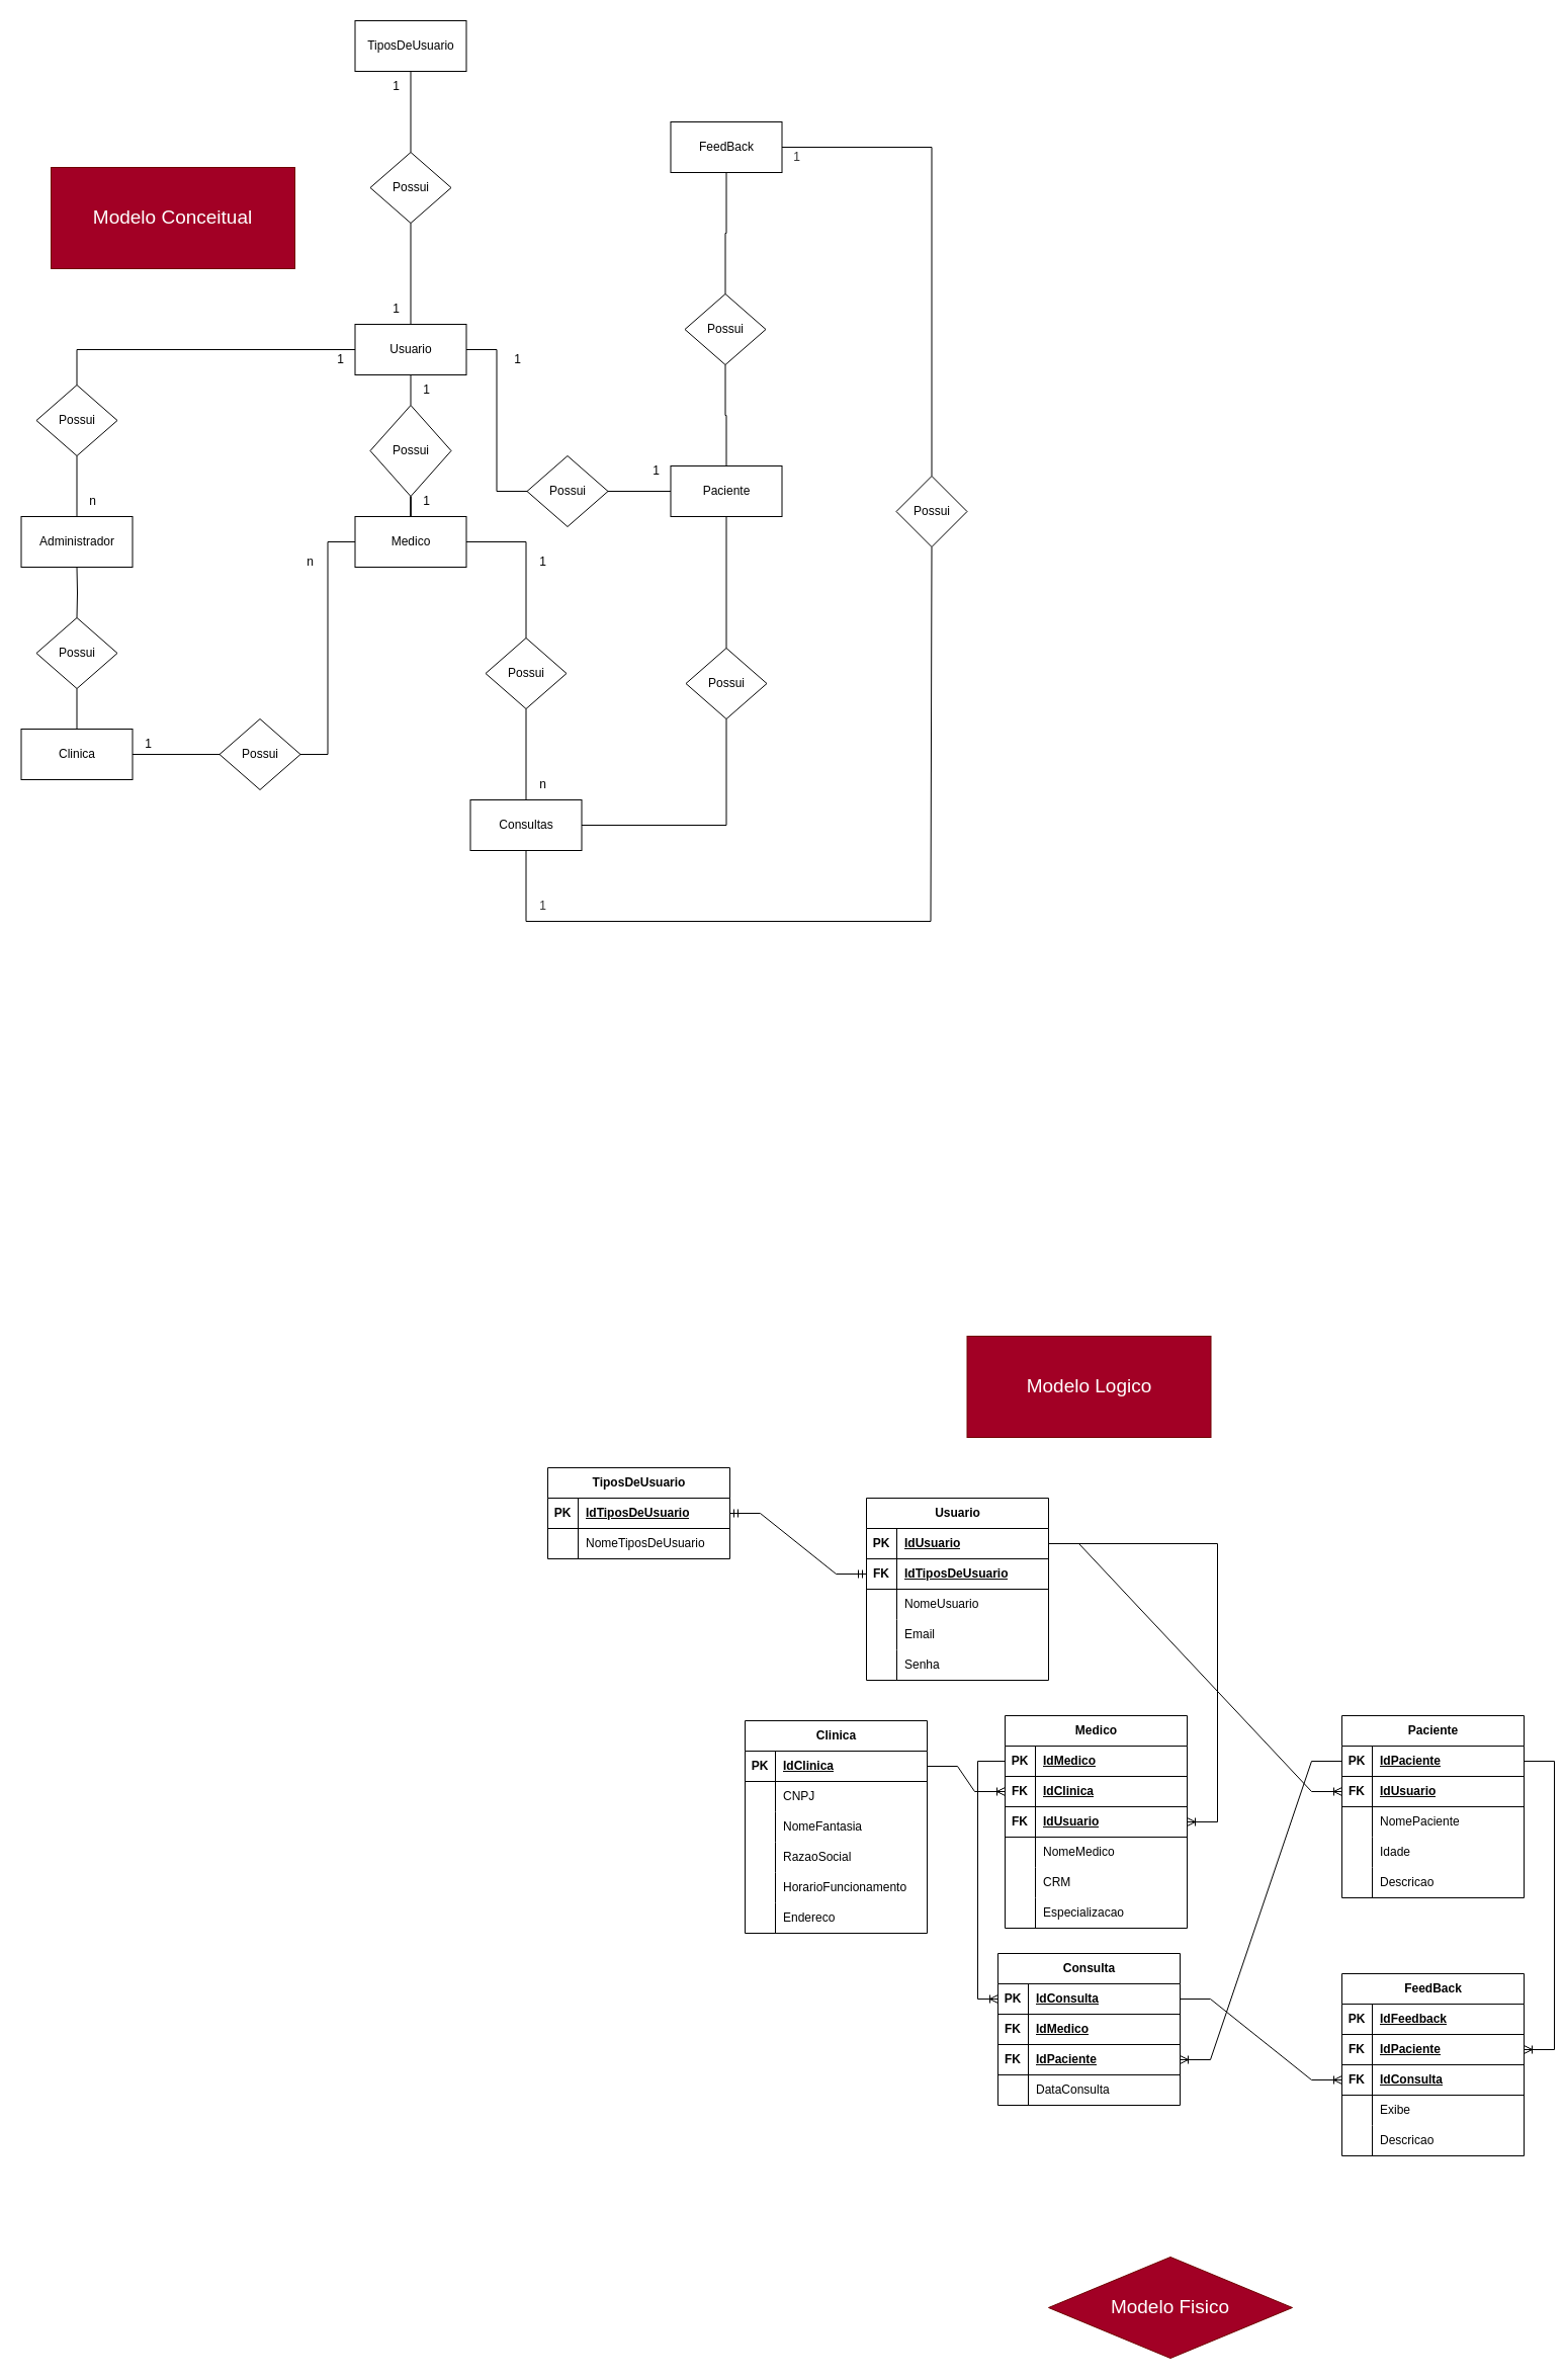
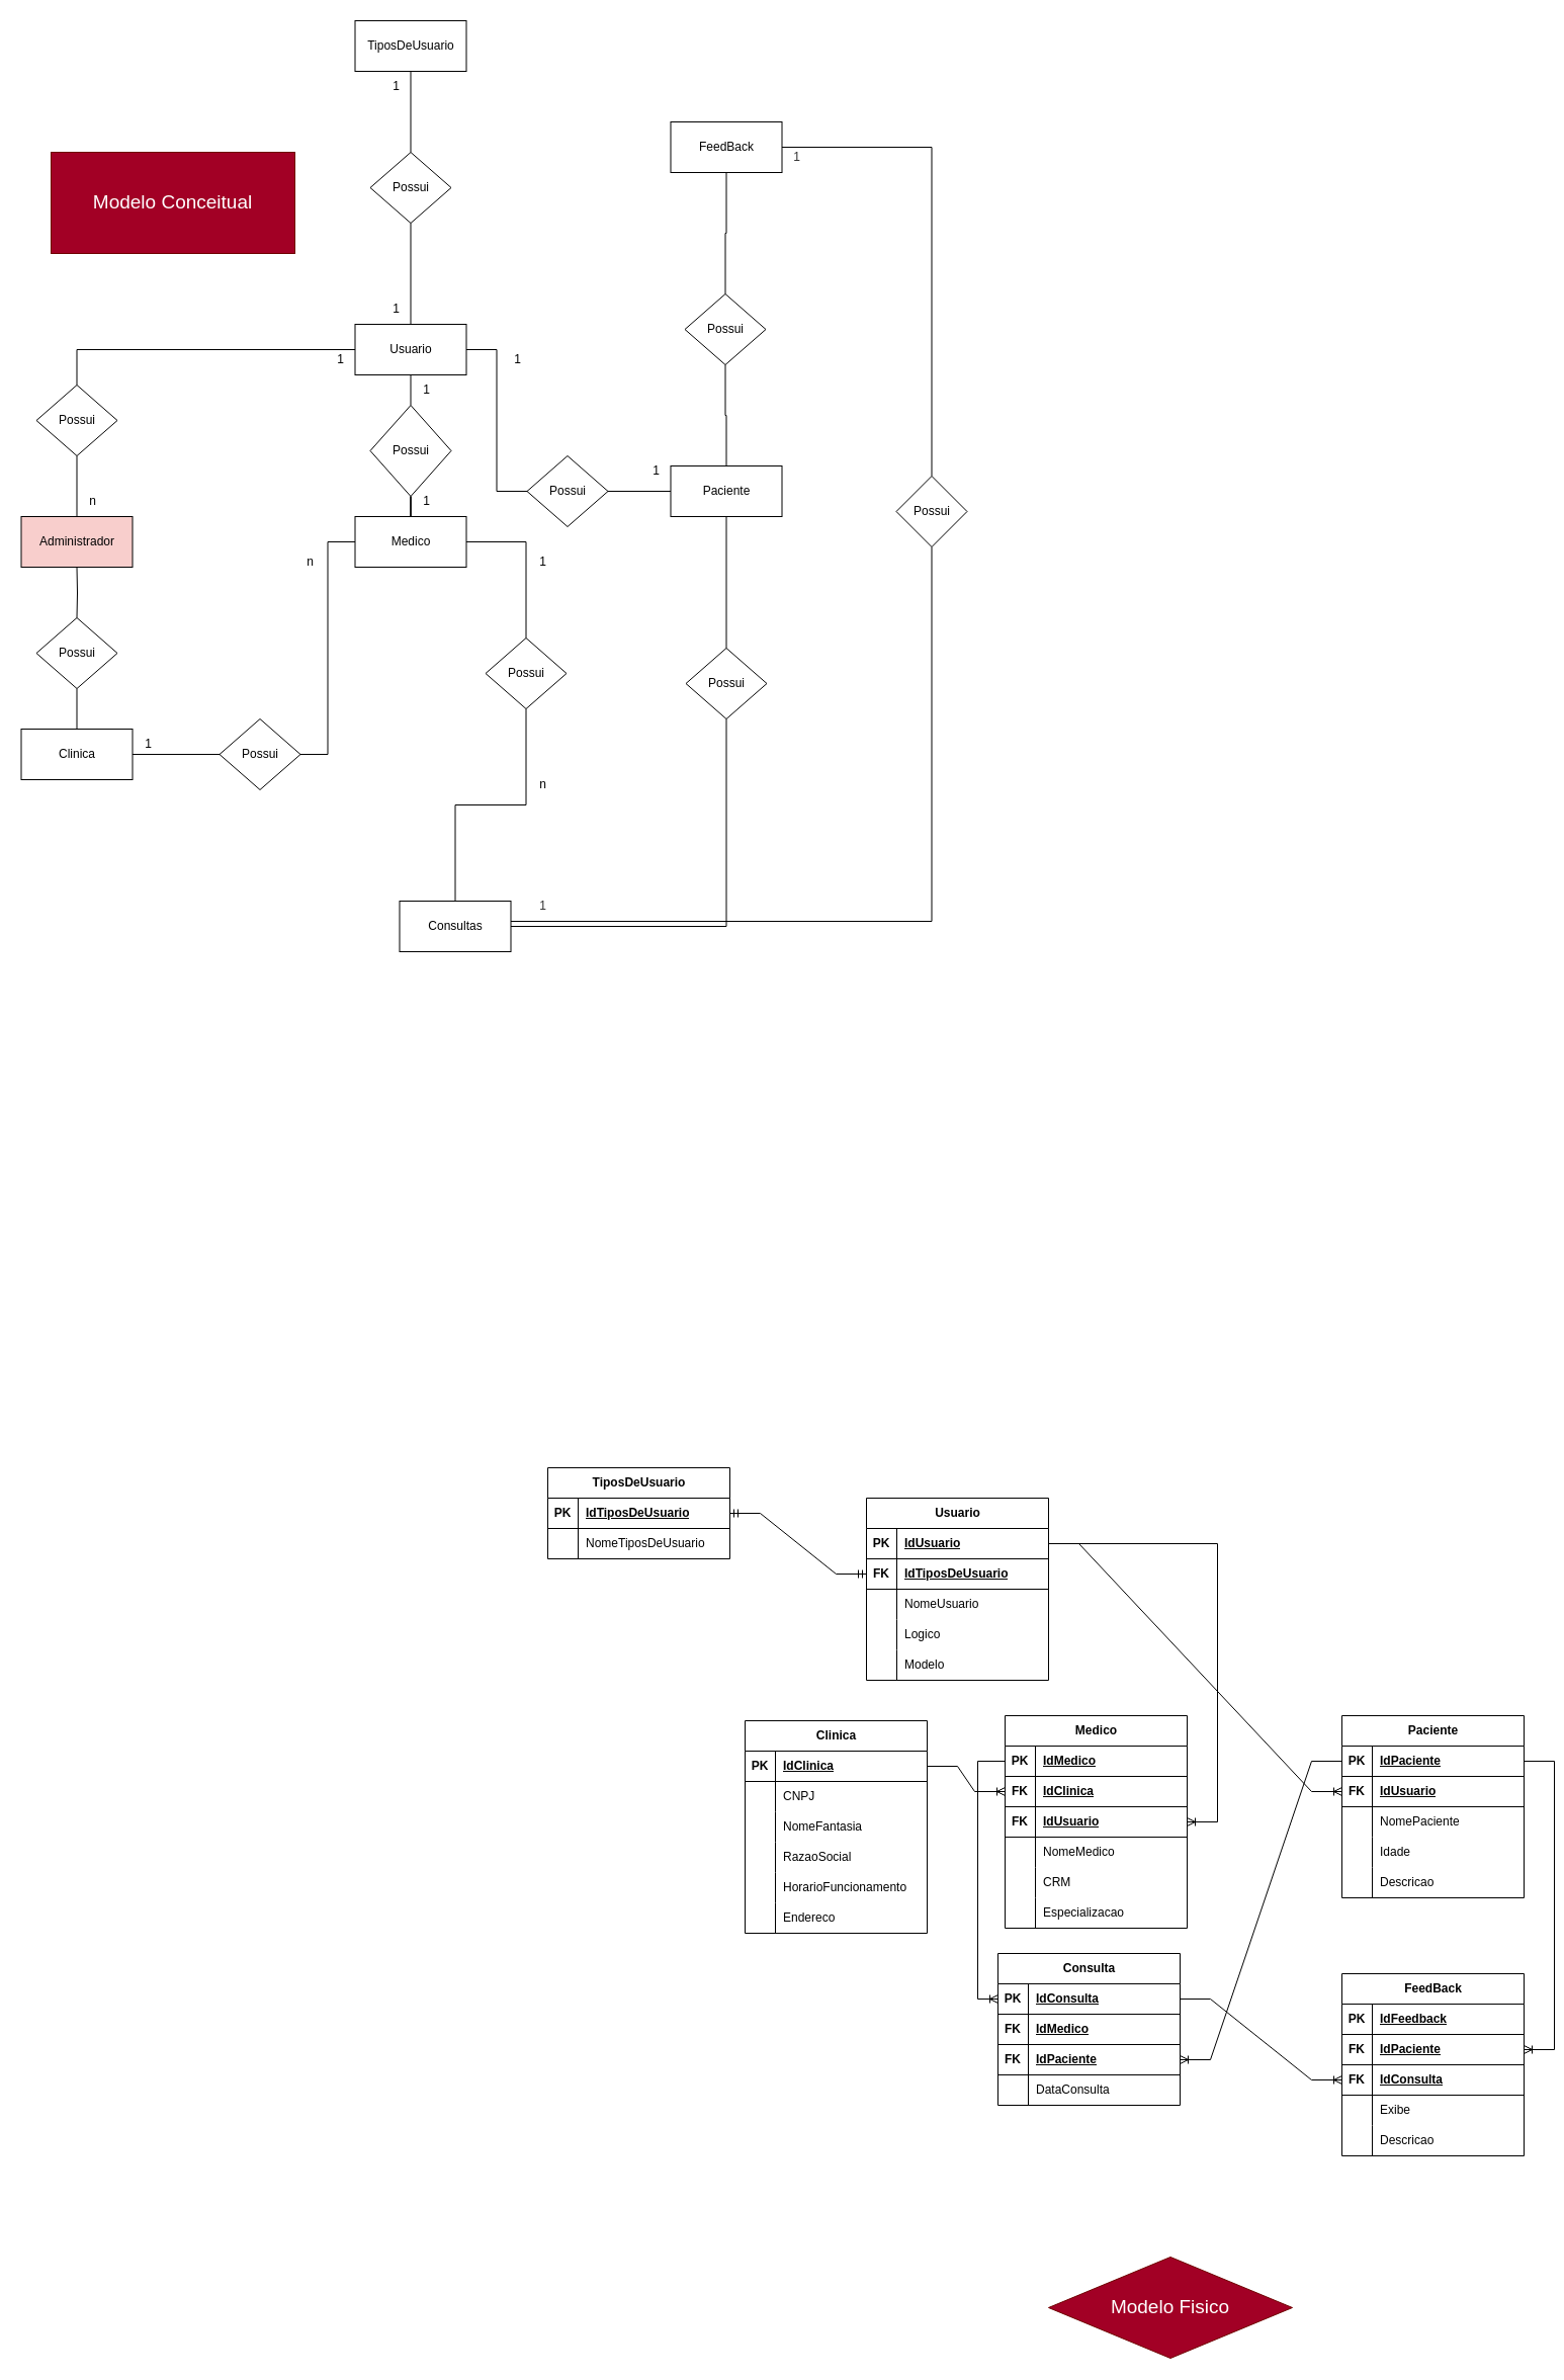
- <mxCell id="22" value="Modelo Conceitual" style="html=1;whiteSpace=wrap;fillColor=#a20025;fontColor=#ffffff;strokeColor=#6F0000;fontSize=19;" parent="1" vertex="1"><mxGeometry x="50" y="165" width="241" height="100" as="geometry" /></mxCell>
+ <mxCell id="22" value="Modelo Conceitual" style="html=1;whiteSpace=wrap;fillColor=#a20025;fontColor=#ffffff;strokeColor=#6F0000;fontSize=19;" parent="1" vertex="1"><mxGeometry x="50" y="150" width="241" height="100" as="geometry" /></mxCell>
- <mxCell id="3" value="Administrador" style="html=1;whiteSpace=wrap;" parent="1" vertex="1"><mxGeometry x="20.5" y="510" width="110" height="50" as="geometry" /></mxCell>
+ <mxCell id="3" value="Administrador" style="html=1;whiteSpace=wrap;fillColor=#f8cecc;" parent="1" vertex="1"><mxGeometry x="20.5" y="510" width="110" height="50" as="geometry" /></mxCell>
- <mxCell id="12" value="Consultas" style="html=1;whiteSpace=wrap;" parent="1" vertex="1"><mxGeometry x="464.5" y="790" width="110" height="50" as="geometry" /></mxCell>
+ <mxCell id="12" value="Consultas" style="html=1;whiteSpace=wrap;" parent="1" vertex="1"><mxGeometry x="394.5" y="890" width="110" height="50" as="geometry" /></mxCell>
- <mxCell id="23" value="Modelo Logico" style="html=1;whiteSpace=wrap;fillColor=#a20025;fontColor=#ffffff;strokeColor=#6F0000;fontSize=19;" parent="1" vertex="1"><mxGeometry x="955.5" y="1320" width="241" height="100" as="geometry" /></mxCell>
- <mxCell id="155" value="Email" style="shape=partialRectangle;connectable=0;fillColor=none;top=0;left=0;bottom=0;right=0;align=left;spacingLeft=6;overflow=hidden;whiteSpace=wrap;html=1;" parent="153" vertex="1"><mxGeometry x="30" width="150" height="30" as="geometry"><mxRectangle width="150" height="30" as="alternateBounds" /></mxGeometry></mxCell>
+ <mxCell id="155" value="Logico" style="shape=partialRectangle;connectable=0;fillColor=none;top=0;left=0;bottom=0;right=0;align=left;spacingLeft=6;overflow=hidden;whiteSpace=wrap;html=1;" parent="153" vertex="1"><mxGeometry x="30" width="150" height="30" as="geometry"><mxRectangle width="150" height="30" as="alternateBounds" /></mxGeometry></mxCell>
- <mxCell id="158" value="Senha" style="shape=partialRectangle;connectable=0;fillColor=none;top=0;left=0;bottom=0;right=0;align=left;spacingLeft=6;overflow=hidden;whiteSpace=wrap;html=1;" parent="156" vertex="1"><mxGeometry x="30" width="150" height="30" as="geometry"><mxRectangle width="150" height="30" as="alternateBounds" /></mxGeometry></mxCell>
+ <mxCell id="158" value="Modelo" style="shape=partialRectangle;connectable=0;fillColor=none;top=0;left=0;bottom=0;right=0;align=left;spacingLeft=6;overflow=hidden;whiteSpace=wrap;html=1;" parent="156" vertex="1"><mxGeometry x="30" width="150" height="30" as="geometry"><mxRectangle width="150" height="30" as="alternateBounds" /></mxGeometry></mxCell>
